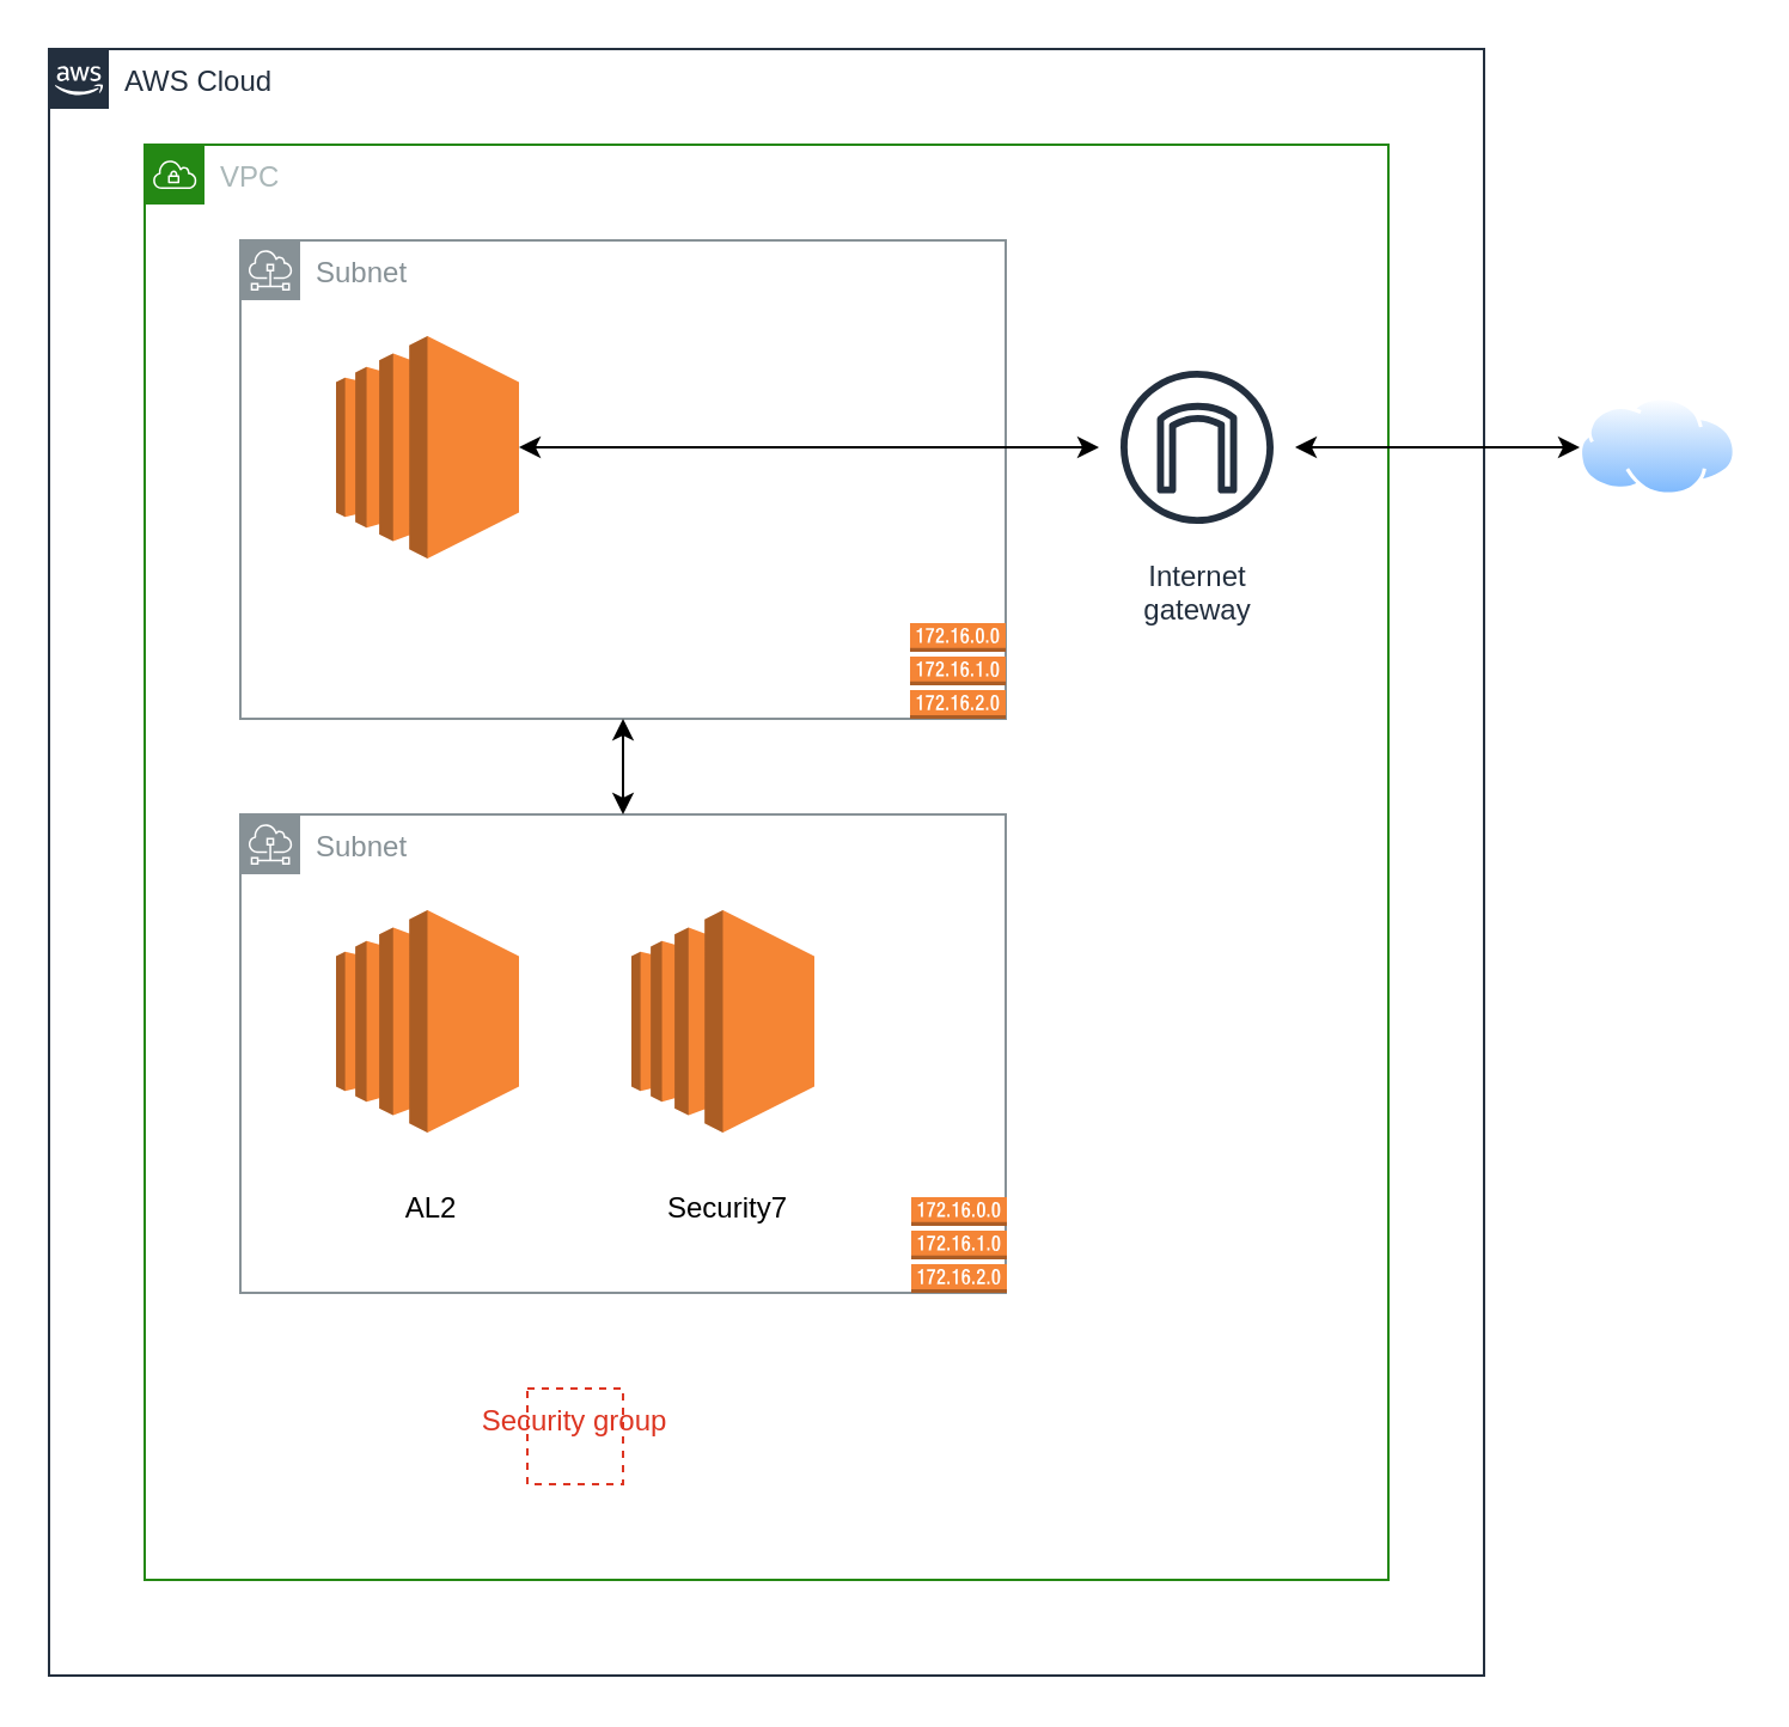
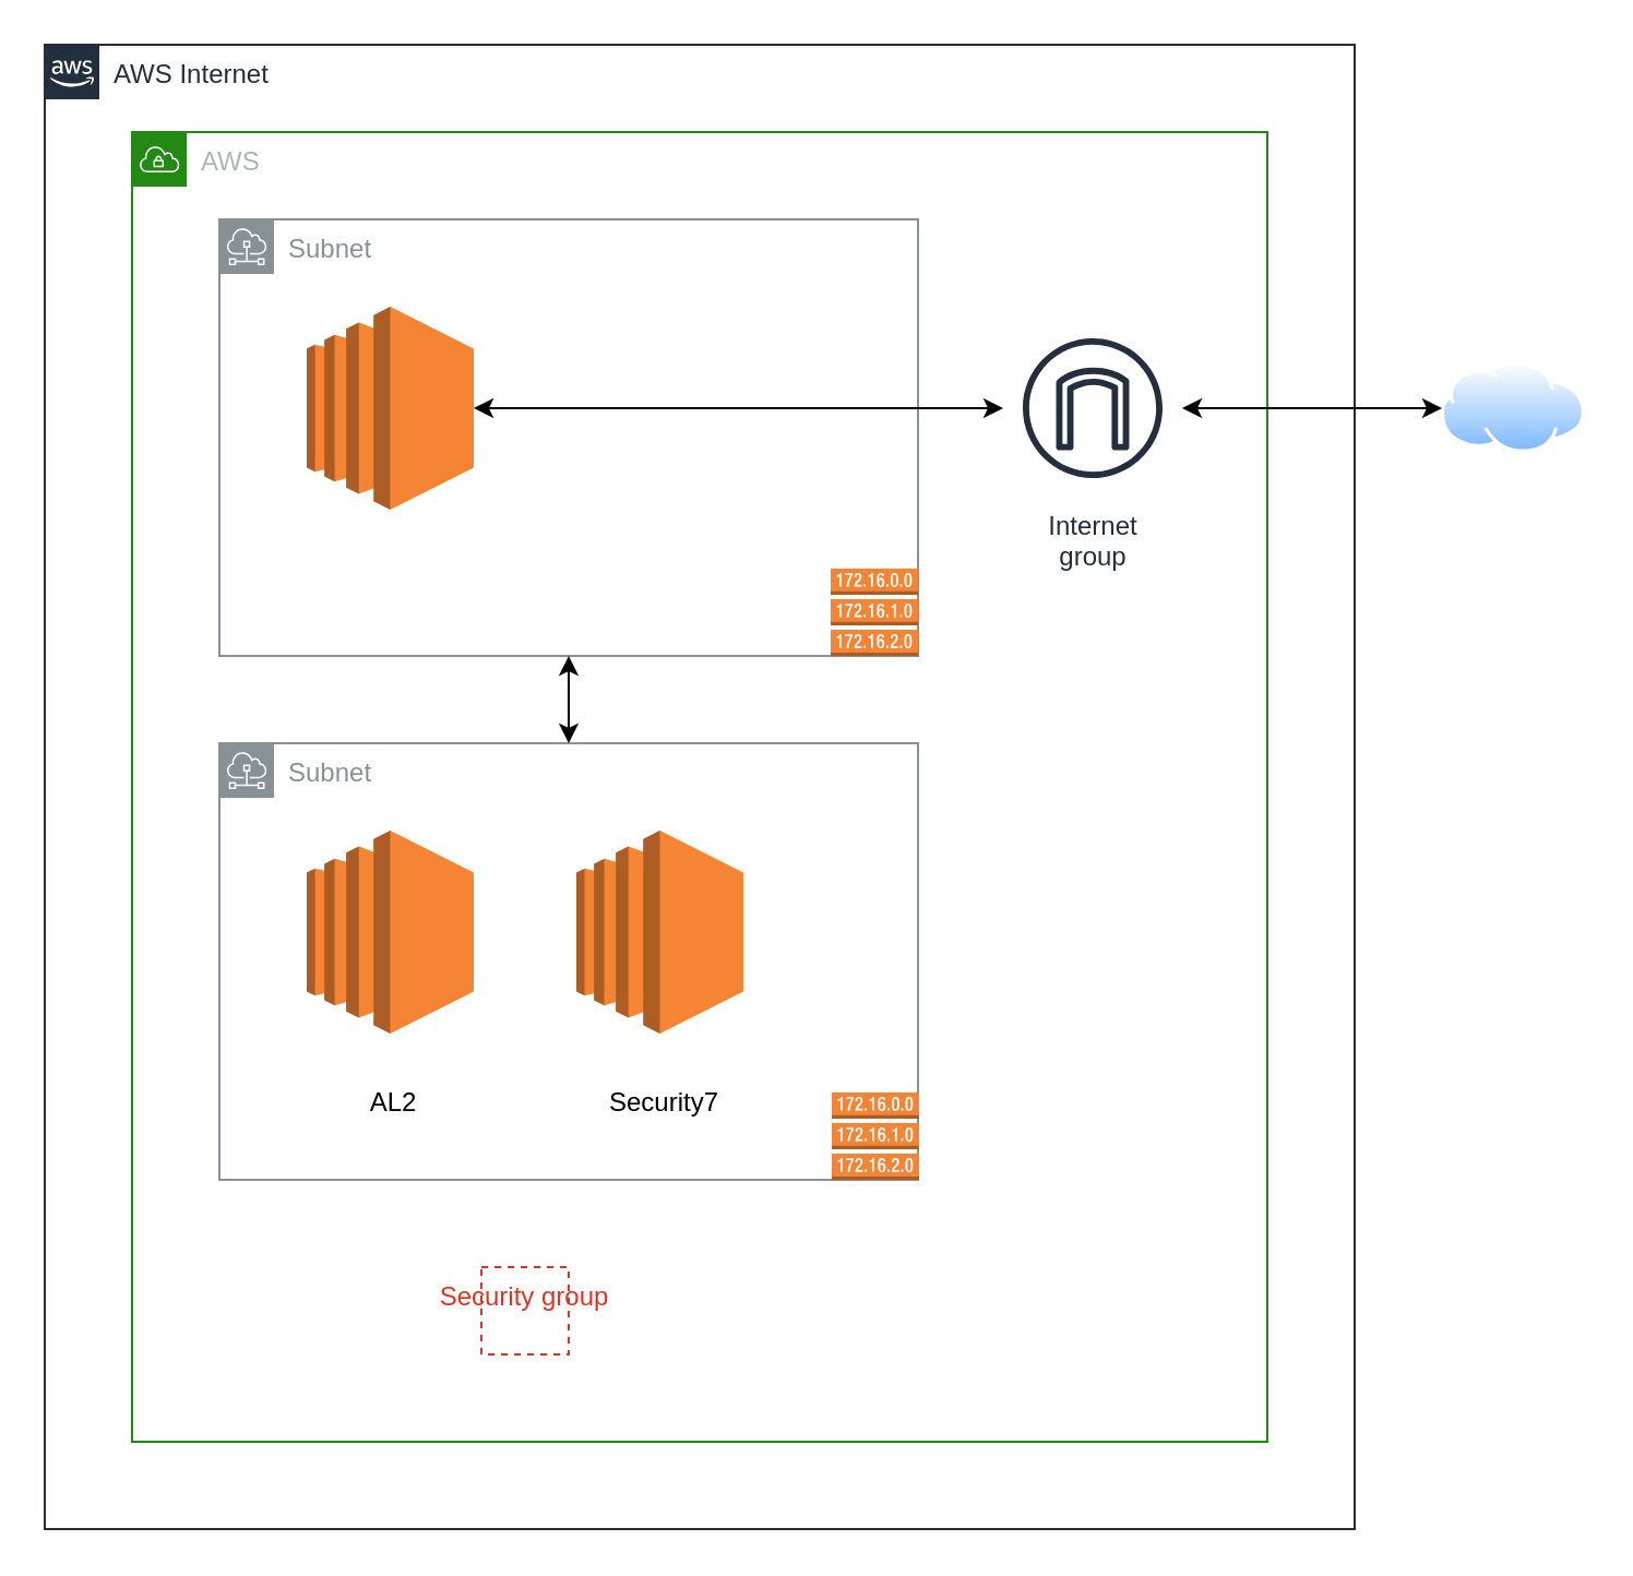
- <mxCell id="2" value="AWS Cloud" style="points=[[0,0],[0.25,0],[0.5,0],[0.75,0],[1,0],[1,0.25],[1,0.5],[1,0.75],[1,1],[0.75,1],[0.5,1],[0.25,1],[0,1],[0,0.75],[0,0.5],[0,0.25]];outlineConnect=0;gradientColor=none;html=1;whiteSpace=wrap;fontSize=12;fontStyle=0;shape=mxgraph.aws4.group;grIcon=mxgraph.aws4.group_aws_cloud_alt;strokeColor=#232F3E;fillColor=none;verticalAlign=top;align=left;spacingLeft=30;fontColor=#232F3E;dashed=0;labelBackgroundColor=#ffffff;container=1;pointerEvents=0;collapsible=0;recursiveResize=0;" parent="1" vertex="1"><mxGeometry x="20" y="20" width="600" height="680" as="geometry" /></mxCell>
+ <mxCell id="2" value="AWS Internet" style="points=[[0,0],[0.25,0],[0.5,0],[0.75,0],[1,0],[1,0.25],[1,0.5],[1,0.75],[1,1],[0.75,1],[0.5,1],[0.25,1],[0,1],[0,0.75],[0,0.5],[0,0.25]];outlineConnect=0;gradientColor=none;html=1;whiteSpace=wrap;fontSize=12;fontStyle=0;shape=mxgraph.aws4.group;grIcon=mxgraph.aws4.group_aws_cloud_alt;strokeColor=#232F3E;fillColor=none;verticalAlign=top;align=left;spacingLeft=30;fontColor=#232F3E;dashed=0;labelBackgroundColor=#ffffff;container=1;pointerEvents=0;collapsible=0;recursiveResize=0;" parent="1" vertex="1"><mxGeometry x="20" y="20" width="600" height="680" as="geometry" /></mxCell>
- <mxCell id="3" value="VPC" style="points=[[0,0],[0.25,0],[0.5,0],[0.75,0],[1,0],[1,0.25],[1,0.5],[1,0.75],[1,1],[0.75,1],[0.5,1],[0.25,1],[0,1],[0,0.75],[0,0.5],[0,0.25]];outlineConnect=0;gradientColor=none;html=1;whiteSpace=wrap;fontSize=12;fontStyle=0;container=1;pointerEvents=0;collapsible=0;recursiveResize=0;shape=mxgraph.aws4.group;grIcon=mxgraph.aws4.group_vpc;strokeColor=#248814;fillColor=none;verticalAlign=top;align=left;spacingLeft=30;fontColor=#AAB7B8;dashed=0;" vertex="1" parent="2"><mxGeometry x="40" y="40" width="520" height="600" as="geometry" /></mxCell>
+ <mxCell id="3" value="AWS" style="points=[[0,0],[0.25,0],[0.5,0],[0.75,0],[1,0],[1,0.25],[1,0.5],[1,0.75],[1,1],[0.75,1],[0.5,1],[0.25,1],[0,1],[0,0.75],[0,0.5],[0,0.25]];outlineConnect=0;gradientColor=none;html=1;whiteSpace=wrap;fontSize=12;fontStyle=0;container=1;pointerEvents=0;collapsible=0;recursiveResize=0;shape=mxgraph.aws4.group;grIcon=mxgraph.aws4.group_vpc;strokeColor=#248814;fillColor=none;verticalAlign=top;align=left;spacingLeft=30;fontColor=#AAB7B8;dashed=0;" vertex="1" parent="2"><mxGeometry x="40" y="40" width="520" height="600" as="geometry" /></mxCell>
- <mxCell id="4" value="Internet&#10;gateway" style="sketch=0;outlineConnect=0;fontColor=#232F3E;gradientColor=none;strokeColor=#232F3E;fillColor=#ffffff;dashed=0;verticalLabelPosition=bottom;verticalAlign=top;align=center;html=1;fontSize=12;fontStyle=0;aspect=fixed;shape=mxgraph.aws4.resourceIcon;resIcon=mxgraph.aws4.internet_gateway;perimeterSpacing=1;" vertex="1" parent="3"><mxGeometry x="400" y="86.5" width="80" height="80" as="geometry" /></mxCell>
+ <mxCell id="4" value="Internet&#10;group" style="sketch=0;outlineConnect=0;fontColor=#232F3E;gradientColor=none;strokeColor=#232F3E;fillColor=#ffffff;dashed=0;verticalLabelPosition=bottom;verticalAlign=top;align=center;html=1;fontSize=12;fontStyle=0;aspect=fixed;shape=mxgraph.aws4.resourceIcon;resIcon=mxgraph.aws4.internet_gateway;perimeterSpacing=1;" vertex="1" parent="3"><mxGeometry x="400" y="86.5" width="80" height="80" as="geometry" /></mxCell>
